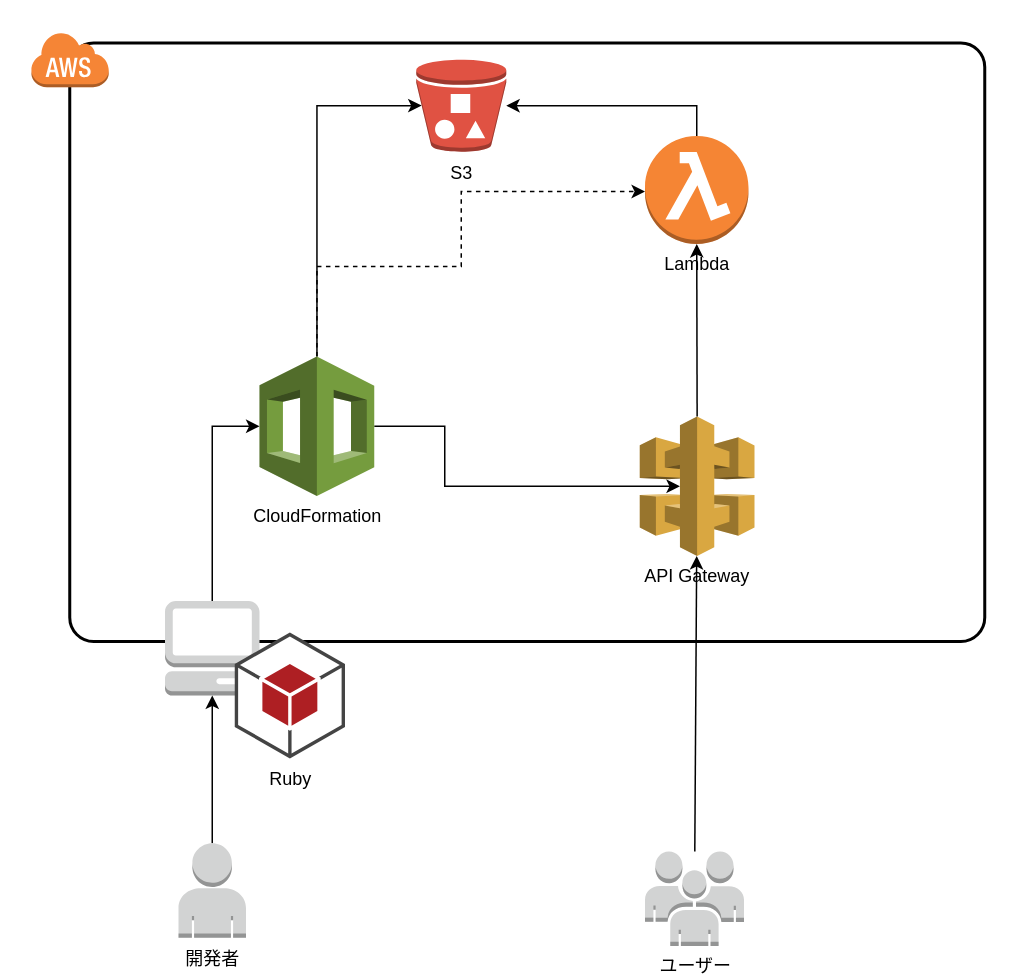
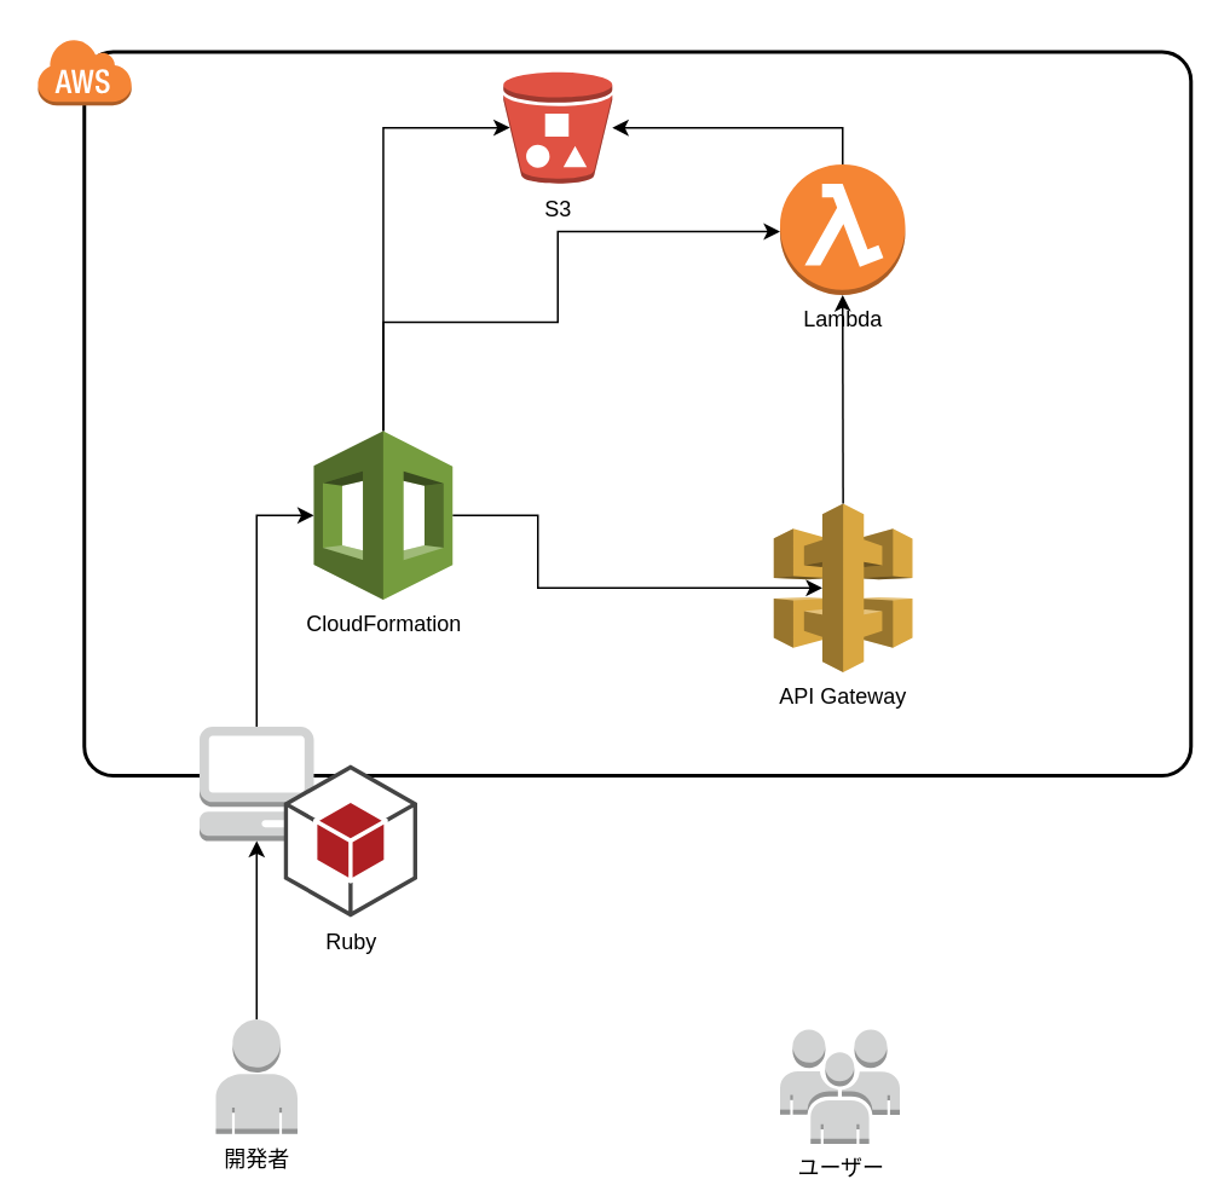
- <mxCell id="7" style="edgeStyle=orthogonalEdgeStyle;rounded=0;orthogonalLoop=1;jettySize=auto;html=1;dashed=1;" parent="1" source="10" target="5" edge="1"><mxGeometry relative="1" as="geometry"><Array as="points"><mxPoint x="211" y="177" /><mxPoint x="307" y="177" /><mxPoint x="307" y="127" /></Array></mxGeometry></mxCell>
+ <mxCell id="7" style="edgeStyle=orthogonalEdgeStyle;rounded=0;orthogonalLoop=1;jettySize=auto;html=1;" parent="1" source="10" target="5" edge="1"><mxGeometry relative="1" as="geometry"><Array as="points"><mxPoint x="211" y="177" /><mxPoint x="307" y="177" /><mxPoint x="307" y="127" /></Array></mxGeometry></mxCell>
- <mxCell id="17" value="" style="endArrow=classic;html=1;" parent="1" source="12" target="11" edge="1"><mxGeometry width="50" height="50" relative="1" as="geometry"><mxPoint x="464" y="342" as="sourcePoint" /><mxPoint x="476.917" y="416" as="targetPoint" /></mxGeometry></mxCell>
